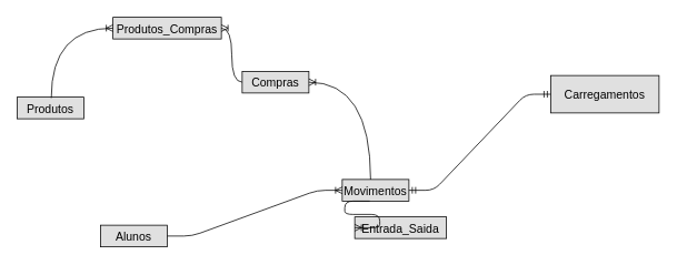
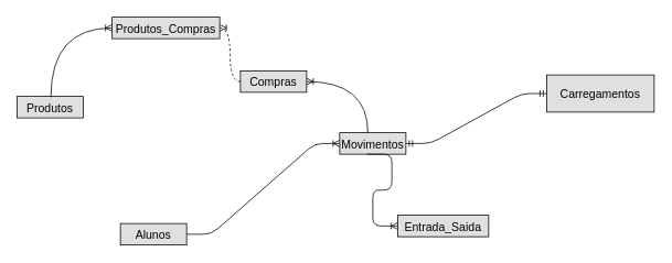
- <mxCell id="13" value="" style="edgeStyle=orthogonalEdgeStyle;fontSize=12;html=1;endArrow=ERoneToMany;entryX=1;entryY=0.5;entryDx=0;entryDy=0;curved=1;exitX=0;exitY=0.5;exitDx=0;exitDy=0;" edge="1" parent="1" source="2" target="12"><mxGeometry width="100" height="100" relative="1" as="geometry"><mxPoint x="240" y="120" as="sourcePoint" /><mxPoint x="340" y="340" as="targetPoint" /></mxGeometry></mxCell>
+ <mxCell id="13" value="" style="edgeStyle=orthogonalEdgeStyle;fontSize=12;html=1;endArrow=ERoneToMany;entryX=1;entryY=0.5;entryDx=0;entryDy=0;curved=1;exitX=0;exitY=0.5;exitDx=0;exitDy=0;dashed=1;" edge="1" parent="1" source="2" target="12"><mxGeometry width="100" height="100" relative="1" as="geometry"><mxPoint x="240" y="120" as="sourcePoint" /><mxPoint x="340" y="340" as="targetPoint" /></mxGeometry></mxCell>
- <mxCell id="3" value="Movimentos" style="text;align=center;verticalAlign=middle;spacingLeft=4;spacingRight=4;strokeColor=#000000;fillColor=#e0e0e0;rotatable=0;points=[[0,0.5],[1,0.5]];portConstraint=eastwest;fontSize=14;" vertex="1" parent="1"><mxGeometry x="410" y="215" width="80" height="26" as="geometry" /></mxCell>
+ <mxCell id="3" value="Movimentos" style="text;align=center;verticalAlign=middle;spacingLeft=4;spacingRight=4;strokeColor=#000000;fillColor=#e0e0e0;rotatable=0;points=[[0,0.5],[1,0.5]];portConstraint=eastwest;fontSize=14;" vertex="1" parent="1"><mxGeometry x="410" y="160" width="80" height="26" as="geometry" /></mxCell>
- <mxCell id="5" value="Entrada_Saida" style="text;align=center;verticalAlign=middle;spacingLeft=4;spacingRight=4;strokeColor=#000000;fillColor=#e0e0e0;rotatable=0;points=[[0,0.5],[1,0.5]];portConstraint=eastwest;fontSize=14;" vertex="1" parent="1"><mxGeometry x="425" y="260" width="110" height="26" as="geometry" /></mxCell>
+ <mxCell id="5" value="Entrada_Saida" style="text;align=center;verticalAlign=middle;spacingLeft=4;spacingRight=4;strokeColor=#000000;fillColor=#e0e0e0;rotatable=0;points=[[0,0.5],[1,0.5]];portConstraint=eastwest;fontSize=14;" vertex="1" parent="1"><mxGeometry x="480" y="260" width="110" height="26" as="geometry" /></mxCell>
- <mxCell id="4" value="Alunos" style="text;align=center;verticalAlign=middle;spacingLeft=4;spacingRight=4;strokeColor=#000000;fillColor=#e0e0e0;rotatable=0;points=[[0,0.5],[1,0.5]];portConstraint=eastwest;fontSize=14;" vertex="1" parent="1"><mxGeometry x="120" y="270" width="80" height="26" as="geometry" /></mxCell>
+ <mxCell id="4" value="Alunos" style="text;align=center;verticalAlign=middle;spacingLeft=4;spacingRight=4;strokeColor=#000000;fillColor=#e0e0e0;rotatable=0;points=[[0,0.5],[1,0.5]];portConstraint=eastwest;fontSize=14;" vertex="1" parent="1"><mxGeometry x="145" y="270" width="80" height="26" as="geometry" /></mxCell>
